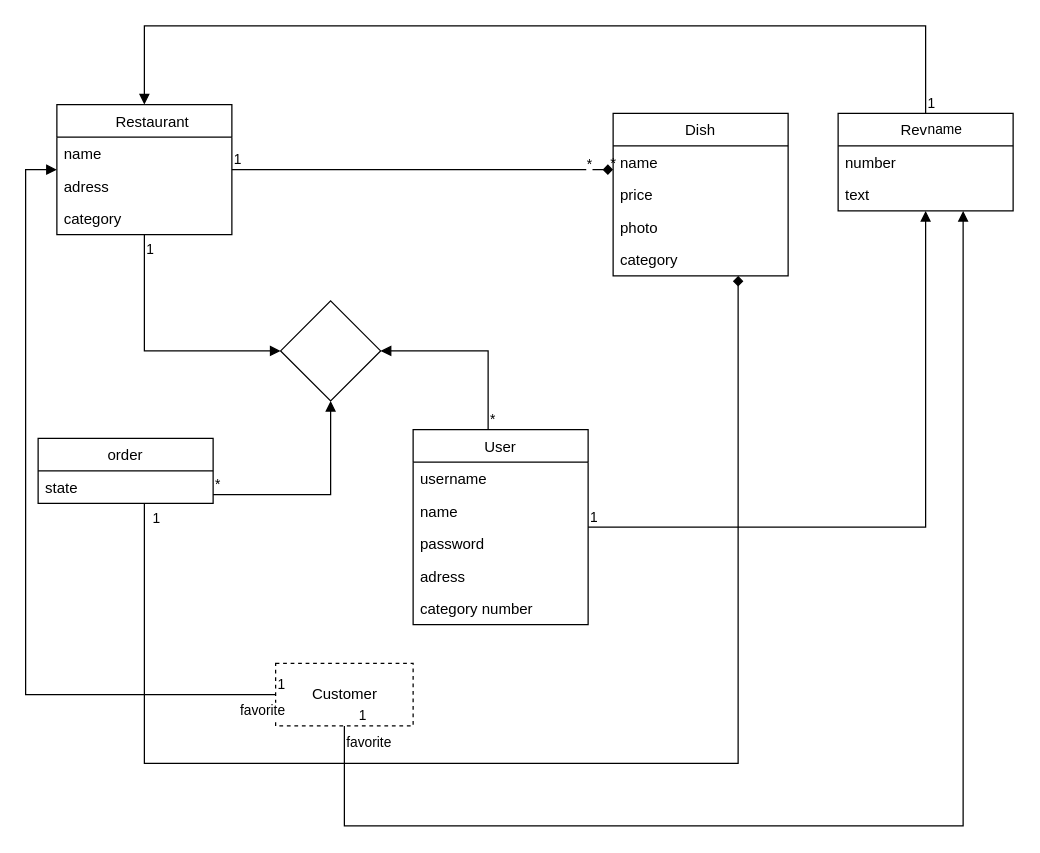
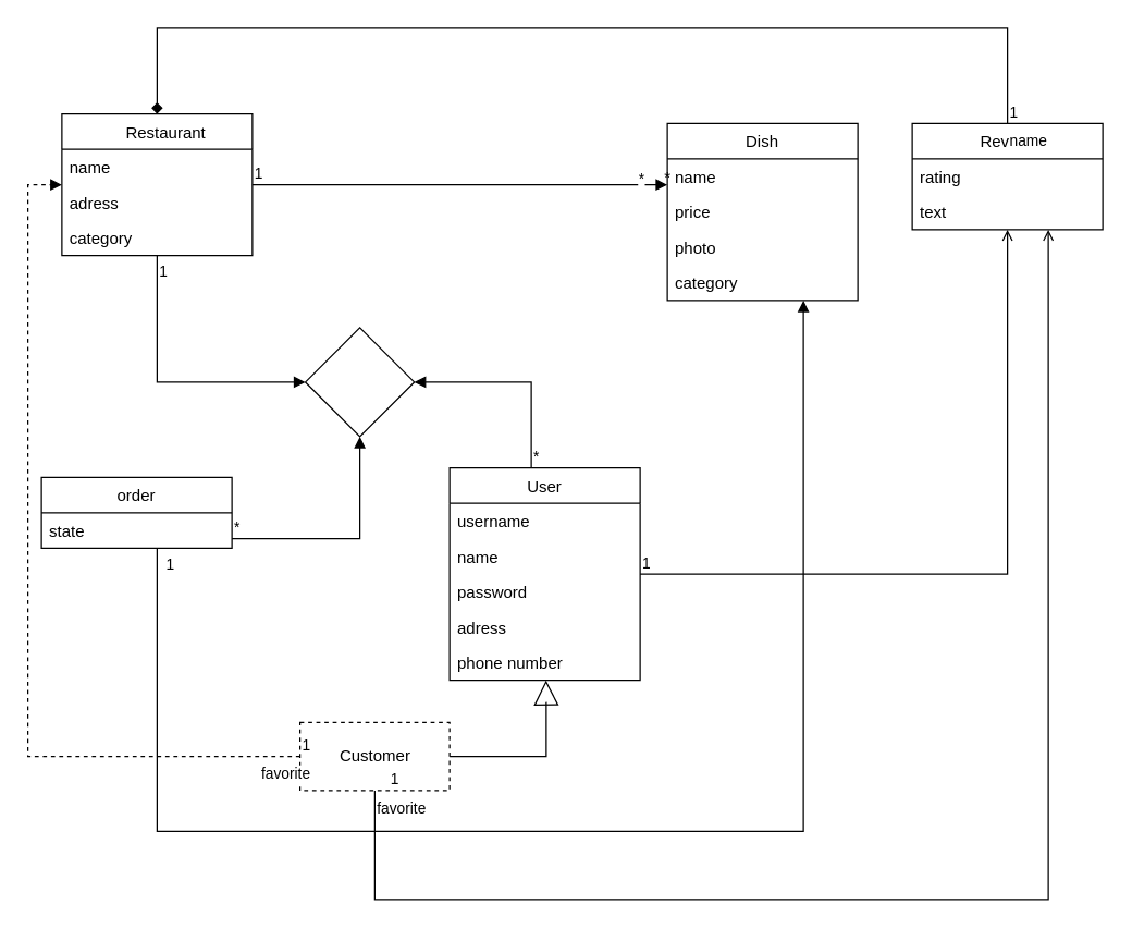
- <mxCell id="37" value="name" style="endArrow=block;endFill=1;html=1;edgeStyle=orthogonalEdgeStyle;align=left;verticalAlign=top;rounded=0;" edge="1" parent="1" source="32" target="23"><mxGeometry x="-1" relative="1" as="geometry"><mxPoint x="-140" y="390" as="sourcePoint" /><mxPoint x="20" y="390" as="targetPoint" /><Array as="points"><mxPoint x="740" y="20" /><mxPoint x="115" y="20" /></Array></mxGeometry></mxCell>
+ <mxCell id="37" value="name" style="endArrow=diamond;endFill=1;html=1;edgeStyle=orthogonalEdgeStyle;align=left;verticalAlign=top;rounded=0;" edge="1" parent="1" source="32" target="23"><mxGeometry x="-1" relative="1" as="geometry"><mxPoint x="-140" y="390" as="sourcePoint" /><mxPoint x="20" y="390" as="targetPoint" /><Array as="points"><mxPoint x="740" y="20" /><mxPoint x="115" y="20" /></Array></mxGeometry></mxCell>
- <mxCell id="33" value="number" style="text;strokeColor=none;fillColor=none;align=left;verticalAlign=top;spacingLeft=4;spacingRight=4;overflow=hidden;rotatable=0;points=[[0,0.5],[1,0.5]];portConstraint=eastwest;" vertex="1" parent="32"><mxGeometry y="26" width="140" height="26" as="geometry" /></mxCell>
+ <mxCell id="33" value="rating" style="text;strokeColor=none;fillColor=none;align=left;verticalAlign=top;spacingLeft=4;spacingRight=4;overflow=hidden;rotatable=0;points=[[0,0.5],[1,0.5]];portConstraint=eastwest;" vertex="1" parent="32"><mxGeometry y="26" width="140" height="26" as="geometry" /></mxCell>
- <mxCell id="4" value="" style="endArrow=diamond;endFill=1;html=1;edgeStyle=orthogonalEdgeStyle;align=left;verticalAlign=top;rounded=0;" edge="1" parent="1" source="23" target="27"><mxGeometry x="-1" relative="1" as="geometry"><mxPoint x="170" y="135" as="sourcePoint" /><mxPoint x="304" y="142" as="targetPoint" /><Array as="points"><mxPoint x="420" y="135" /><mxPoint x="420" y="135" /></Array></mxGeometry></mxCell>
+ <mxCell id="4" value="" style="endArrow=block;endFill=1;html=1;edgeStyle=orthogonalEdgeStyle;align=left;verticalAlign=top;rounded=0;" edge="1" parent="1" source="23" target="27"><mxGeometry x="-1" relative="1" as="geometry"><mxPoint x="170" y="135" as="sourcePoint" /><mxPoint x="304" y="142" as="targetPoint" /><Array as="points"><mxPoint x="420" y="135" /><mxPoint x="420" y="135" /></Array></mxGeometry></mxCell>
- <mxCell id="35" value="" style="endArrow=block;endFill=1;html=1;edgeStyle=orthogonalEdgeStyle;align=left;verticalAlign=top;rounded=0;" edge="1" parent="1" source="17" target="32"><mxGeometry x="-1" relative="1" as="geometry"><mxPoint x="-170" y="410" as="sourcePoint" /><mxPoint x="-10" y="410" as="targetPoint" /></mxGeometry></mxCell>
+ <mxCell id="35" value="" style="endArrow=open;endFill=1;html=1;edgeStyle=orthogonalEdgeStyle;align=left;verticalAlign=top;rounded=0;" edge="1" parent="1" source="17" target="32"><mxGeometry x="-1" relative="1" as="geometry"><mxPoint x="-170" y="410" as="sourcePoint" /><mxPoint x="-10" y="410" as="targetPoint" /></mxGeometry></mxCell>
- <mxCell id="43" value="favorite" style="endArrow=block;endFill=1;html=1;edgeStyle=orthogonalEdgeStyle;align=left;verticalAlign=top;rounded=0;" edge="1" parent="1" source="2" target="32"><mxGeometry x="-1" relative="1" as="geometry"><mxPoint x="370" y="650" as="sourcePoint" /><mxPoint x="530" y="650" as="targetPoint" /><Array as="points"><mxPoint x="275" y="660" /><mxPoint x="770" y="660" /></Array></mxGeometry></mxCell>
+ <mxCell id="43" value="favorite" style="endArrow=open;endFill=1;html=1;edgeStyle=orthogonalEdgeStyle;align=left;verticalAlign=top;rounded=0;" edge="1" parent="1" source="2" target="32"><mxGeometry x="-1" relative="1" as="geometry"><mxPoint x="370" y="650" as="sourcePoint" /><mxPoint x="530" y="650" as="targetPoint" /><Array as="points"><mxPoint x="275" y="660" /><mxPoint x="770" y="660" /></Array></mxGeometry></mxCell>
- <mxCell id="15" value="" style="endArrow=diamond;endFill=1;html=1;edgeStyle=orthogonalEdgeStyle;align=left;verticalAlign=top;rounded=0;" edge="1" parent="1" source="39" target="27"><mxGeometry x="-1" relative="1" as="geometry"><mxPoint x="115" y="450" as="sourcePoint" /><mxPoint x="590" y="160" as="targetPoint" /><Array as="points"><mxPoint x="115" y="610" /><mxPoint x="590" y="610" /></Array></mxGeometry></mxCell>
+ <mxCell id="15" value="" style="endArrow=block;endFill=1;html=1;edgeStyle=orthogonalEdgeStyle;align=left;verticalAlign=top;rounded=0;" edge="1" parent="1" source="39" target="27"><mxGeometry x="-1" relative="1" as="geometry"><mxPoint x="115" y="450" as="sourcePoint" /><mxPoint x="590" y="160" as="targetPoint" /><Array as="points"><mxPoint x="115" y="610" /><mxPoint x="590" y="610" /></Array></mxGeometry></mxCell>
- <mxCell id="41" value="favorite" style="endArrow=block;endFill=1;html=1;edgeStyle=orthogonalEdgeStyle;align=left;verticalAlign=top;rounded=0;" edge="1" parent="1" source="2" target="23"><mxGeometry x="-0.907" relative="1" as="geometry"><mxPoint x="-160" y="490" as="sourcePoint" /><mxPoint y="490" as="targetPoint" x="0" /><Array as="points"><mxPoint x="20" y="555" /><mxPoint x="20" y="135" /></Array><mxPoint as="offset" /></mxGeometry></mxCell>
+ <mxCell id="41" value="favorite" style="endArrow=block;endFill=1;html=1;edgeStyle=orthogonalEdgeStyle;align=left;verticalAlign=top;rounded=0;dashed=1;" edge="1" parent="1" source="2" target="23"><mxGeometry x="-0.907" relative="1" as="geometry"><mxPoint x="-160" y="490" as="sourcePoint" /><mxPoint y="490" as="targetPoint" x="0" /><Array as="points"><mxPoint x="20" y="555" /><mxPoint x="20" y="135" /></Array><mxPoint as="offset" /></mxGeometry></mxCell>
- <mxCell id="22" value="category number" style="text;strokeColor=none;fillColor=none;align=left;verticalAlign=top;spacingLeft=4;spacingRight=4;overflow=hidden;rotatable=0;points=[[0,0.5],[1,0.5]];portConstraint=eastwest;" vertex="1" parent="17"><mxGeometry y="130" width="140" height="26" as="geometry" /></mxCell>
+ <mxCell id="22" value="phone number" style="text;strokeColor=none;fillColor=none;align=left;verticalAlign=top;spacingLeft=4;spacingRight=4;overflow=hidden;rotatable=0;points=[[0,0.5],[1,0.5]];portConstraint=eastwest;" vertex="1" parent="17"><mxGeometry y="130" width="140" height="26" as="geometry" /></mxCell>
+ <mxCell id="3" value="" style="endArrow=block;endSize=16;endFill=0;html=1;rounded=0;" edge="1" parent="1" source="2" target="17"><mxGeometry width="160" relative="1" as="geometry"><mxPoint x="236" y="470" as="sourcePoint" /><mxPoint x="401" y="420" as="targetPoint" /><Array as="points"><mxPoint x="401" y="555" /><mxPoint x="401" y="515" /></Array></mxGeometry></mxCell>
